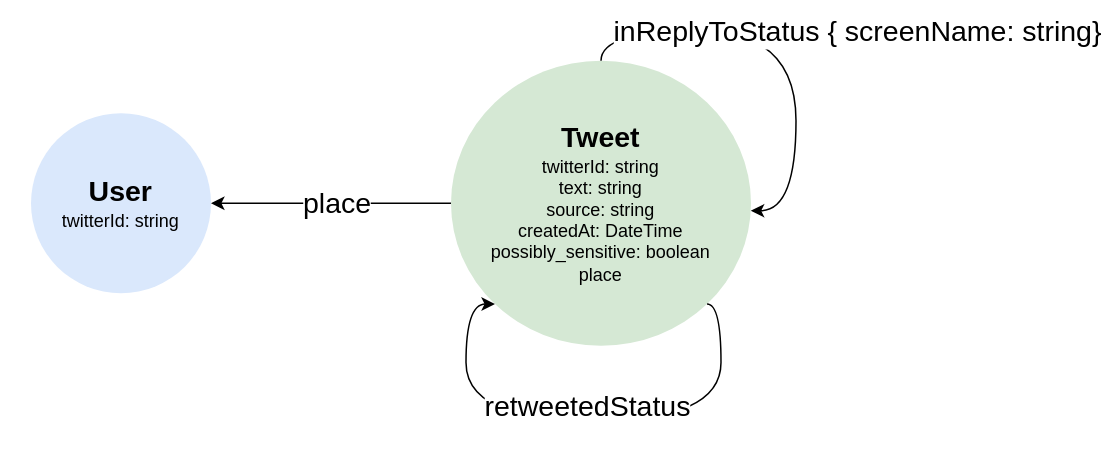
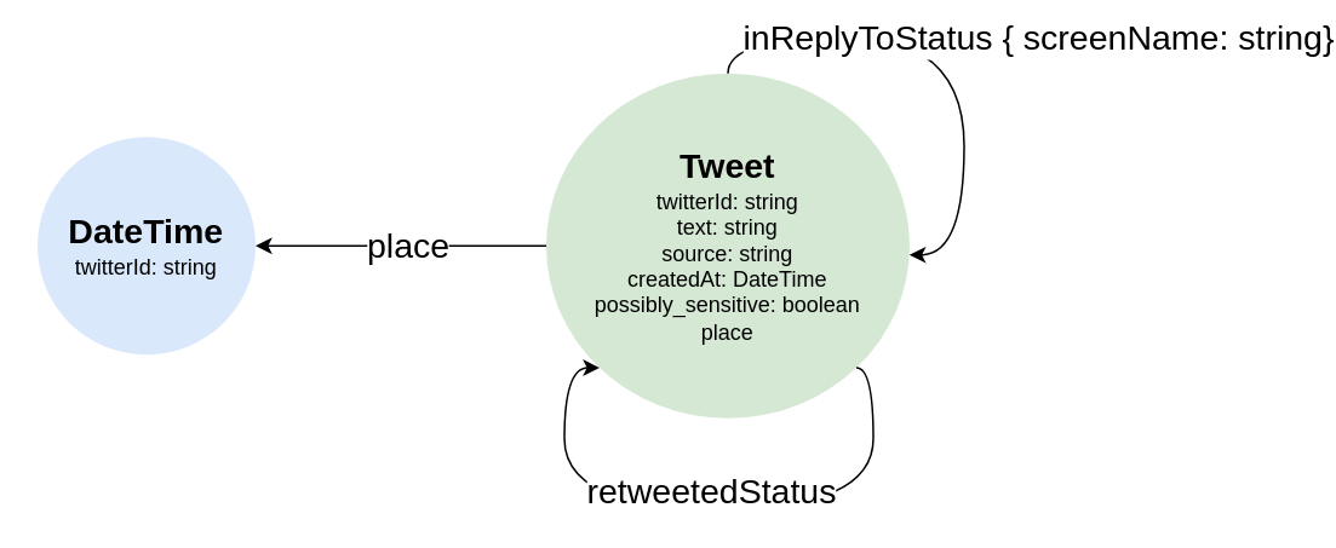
- <mxCell id="2" value="&lt;div&gt;&lt;font size=&quot;1&quot;&gt;&lt;b style=&quot;font-size: 19px;&quot;&gt;User&lt;/b&gt;&lt;/font&gt;&lt;/div&gt;&lt;div&gt;twitterId: string&lt;br&gt;&lt;/div&gt;" style="ellipse;whiteSpace=wrap;html=1;fillColor=#dae8fc;strokeColor=none;" vertex="1" parent="1"><mxGeometry x="20" y="75" width="120" height="120" as="geometry" /></mxCell>
+ <mxCell id="2" value="&lt;div&gt;&lt;font size=&quot;1&quot;&gt;&lt;b style=&quot;font-size: 19px;&quot;&gt;DateTime&lt;/b&gt;&lt;/font&gt;&lt;/div&gt;&lt;div&gt;twitterId: string&lt;br&gt;&lt;/div&gt;" style="ellipse;whiteSpace=wrap;html=1;fillColor=#dae8fc;strokeColor=none;" vertex="1" parent="1"><mxGeometry x="20" y="75" width="120" height="120" as="geometry" /></mxCell>
